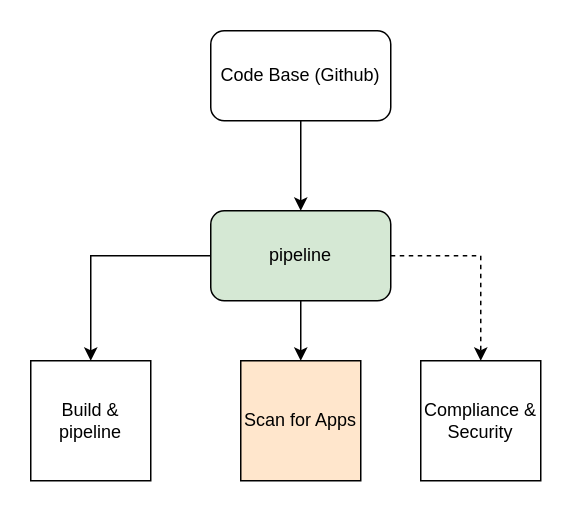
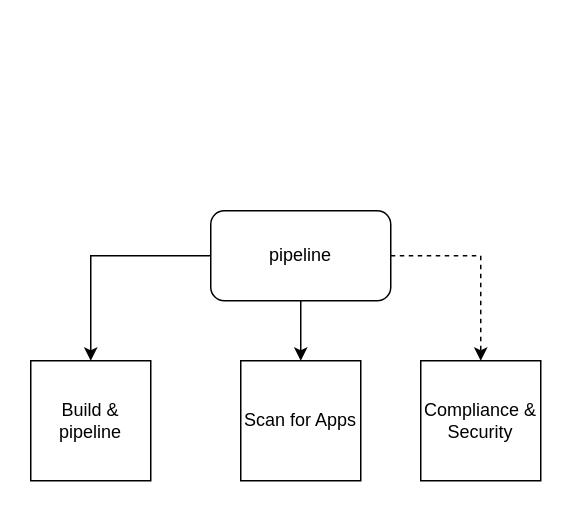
- <mxCell id="3" value="Code Base (Github)" style="rounded=1;whiteSpace=wrap;html=1;" vertex="1" parent="1"><mxGeometry x="140" y="20" width="120" height="60" as="geometry" /></mxCell>
- <mxCell id="2" style="edgeStyle=orthogonalEdgeStyle;rounded=0;orthogonalLoop=1;jettySize=auto;html=1;" edge="1" parent="1" source="3" target="7"><mxGeometry relative="1" as="geometry"><mxPoint x="200" y="170" as="targetPoint" /></mxGeometry></mxCell>
- <mxCell id="7" value="pipeline" style="rounded=1;whiteSpace=wrap;html=1;fillColor=#d5e8d4;" vertex="1" parent="1"><mxGeometry x="140" y="140" width="120" height="60" as="geometry" /></mxCell>
+ <mxCell id="7" value="pipeline" style="rounded=1;whiteSpace=wrap;html=1;" vertex="1" parent="1"><mxGeometry x="140" y="140" width="120" height="60" as="geometry" /></mxCell>
- <mxCell id="9" value="Scan for Apps" style="whiteSpace=wrap;html=1;aspect=fixed;fillColor=#ffe6cc;" vertex="1" parent="1"><mxGeometry x="160" y="240" width="80" height="80" as="geometry" /></mxCell>
+ <mxCell id="9" value="Scan for Apps" style="whiteSpace=wrap;html=1;aspect=fixed;" vertex="1" parent="1"><mxGeometry x="160" y="240" width="80" height="80" as="geometry" /></mxCell>
